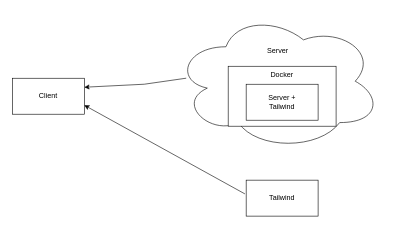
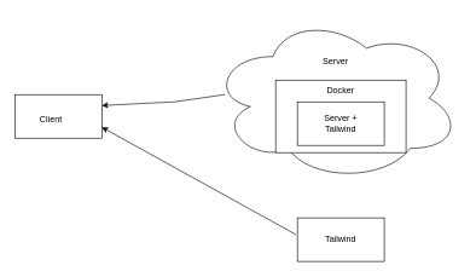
- <mxCell id="4" value="Client" style="text;html=1;align=center;verticalAlign=middle;whiteSpace=wrap;rounded=0;" vertex="1" parent="1"><mxGeometry x="50" y="145" width="60" height="30" as="geometry" /></mxCell>
+ <mxCell id="4" value="Client" style="text;html=1;align=center;verticalAlign=middle;whiteSpace=wrap;rounded=0;" vertex="1" parent="1"><mxGeometry x="40" y="150" width="60" height="30" as="geometry" /></mxCell>
